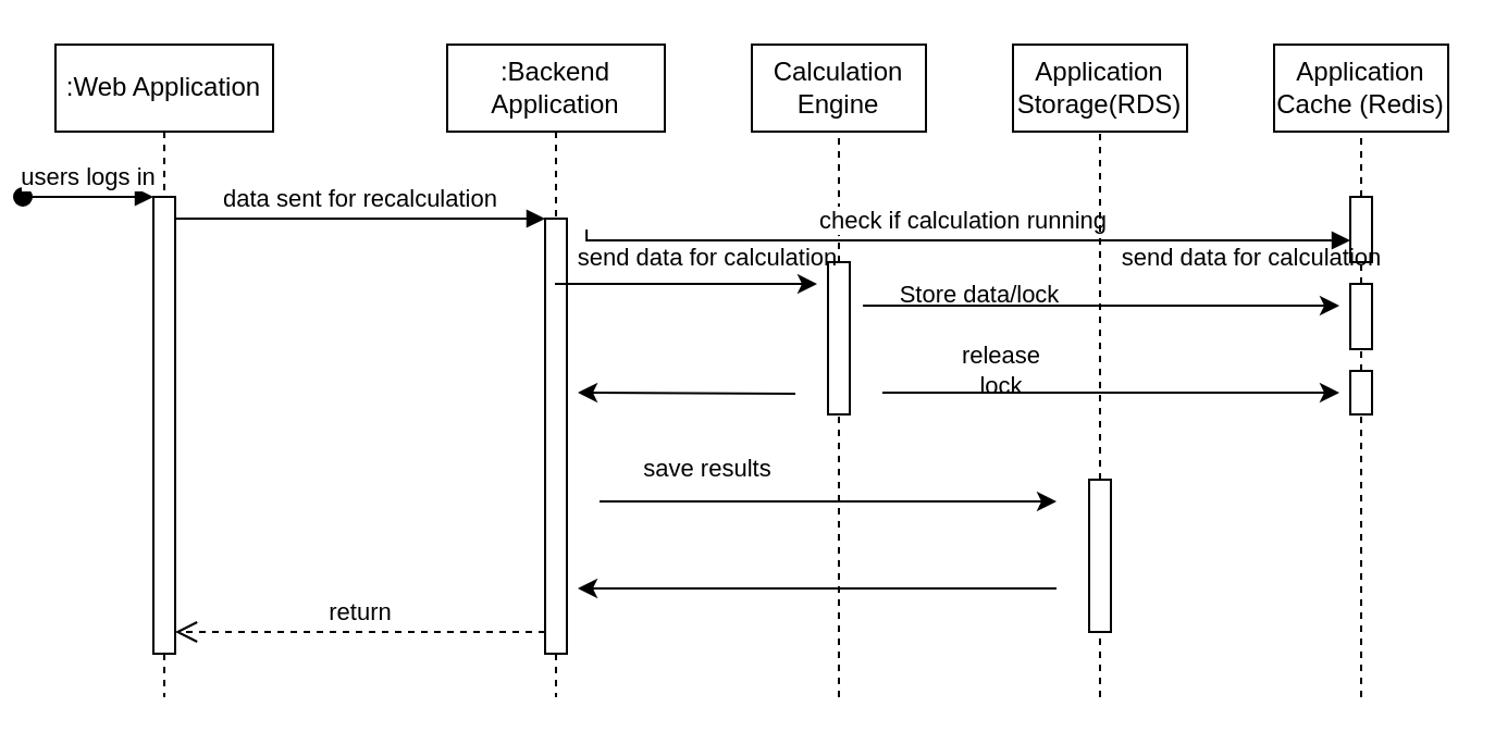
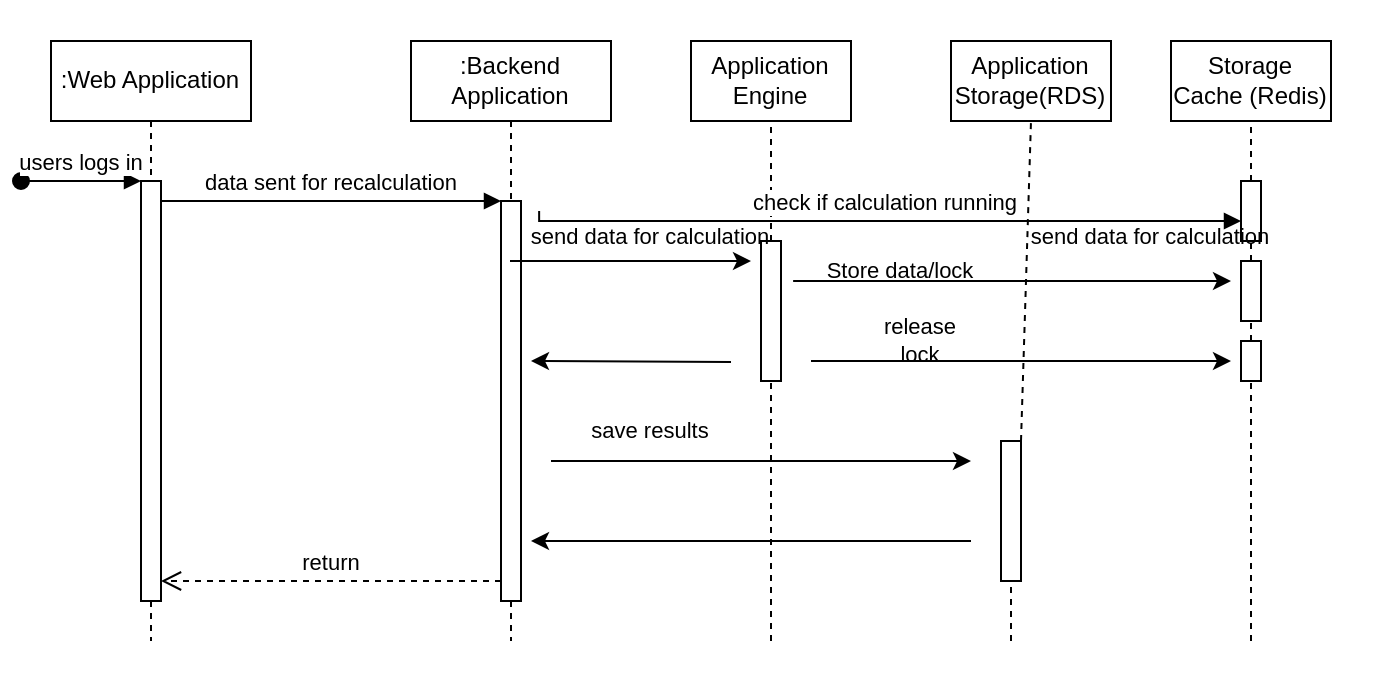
- <mxCell id="11" value="Calculation Engine" style="rounded=0;whiteSpace=wrap;html=1;" vertex="1" parent="1"><mxGeometry x="340" y="20" width="80" height="40" as="geometry" /></mxCell>
+ <mxCell id="11" value="Application Engine" style="rounded=0;whiteSpace=wrap;html=1;" vertex="1" parent="1"><mxGeometry x="340" y="20" width="80" height="40" as="geometry" /></mxCell>
- <mxCell id="14" value="Application Storage(RDS)" style="rounded=0;whiteSpace=wrap;html=1;" vertex="1" parent="1"><mxGeometry x="460" y="20" width="80" height="40" as="geometry" /></mxCell>
+ <mxCell id="14" value="Application Storage(RDS)" style="rounded=0;whiteSpace=wrap;html=1;" vertex="1" parent="1"><mxGeometry x="470" y="20" width="80" height="40" as="geometry" /></mxCell>
- <mxCell id="15" value="Application Cache (Redis)" style="rounded=0;whiteSpace=wrap;html=1;" vertex="1" parent="1"><mxGeometry x="580" y="20" width="80" height="40" as="geometry" /></mxCell>
+ <mxCell id="15" value="Storage Cache (Redis)" style="rounded=0;whiteSpace=wrap;html=1;" vertex="1" parent="1"><mxGeometry x="580" y="20" width="80" height="40" as="geometry" /></mxCell>
